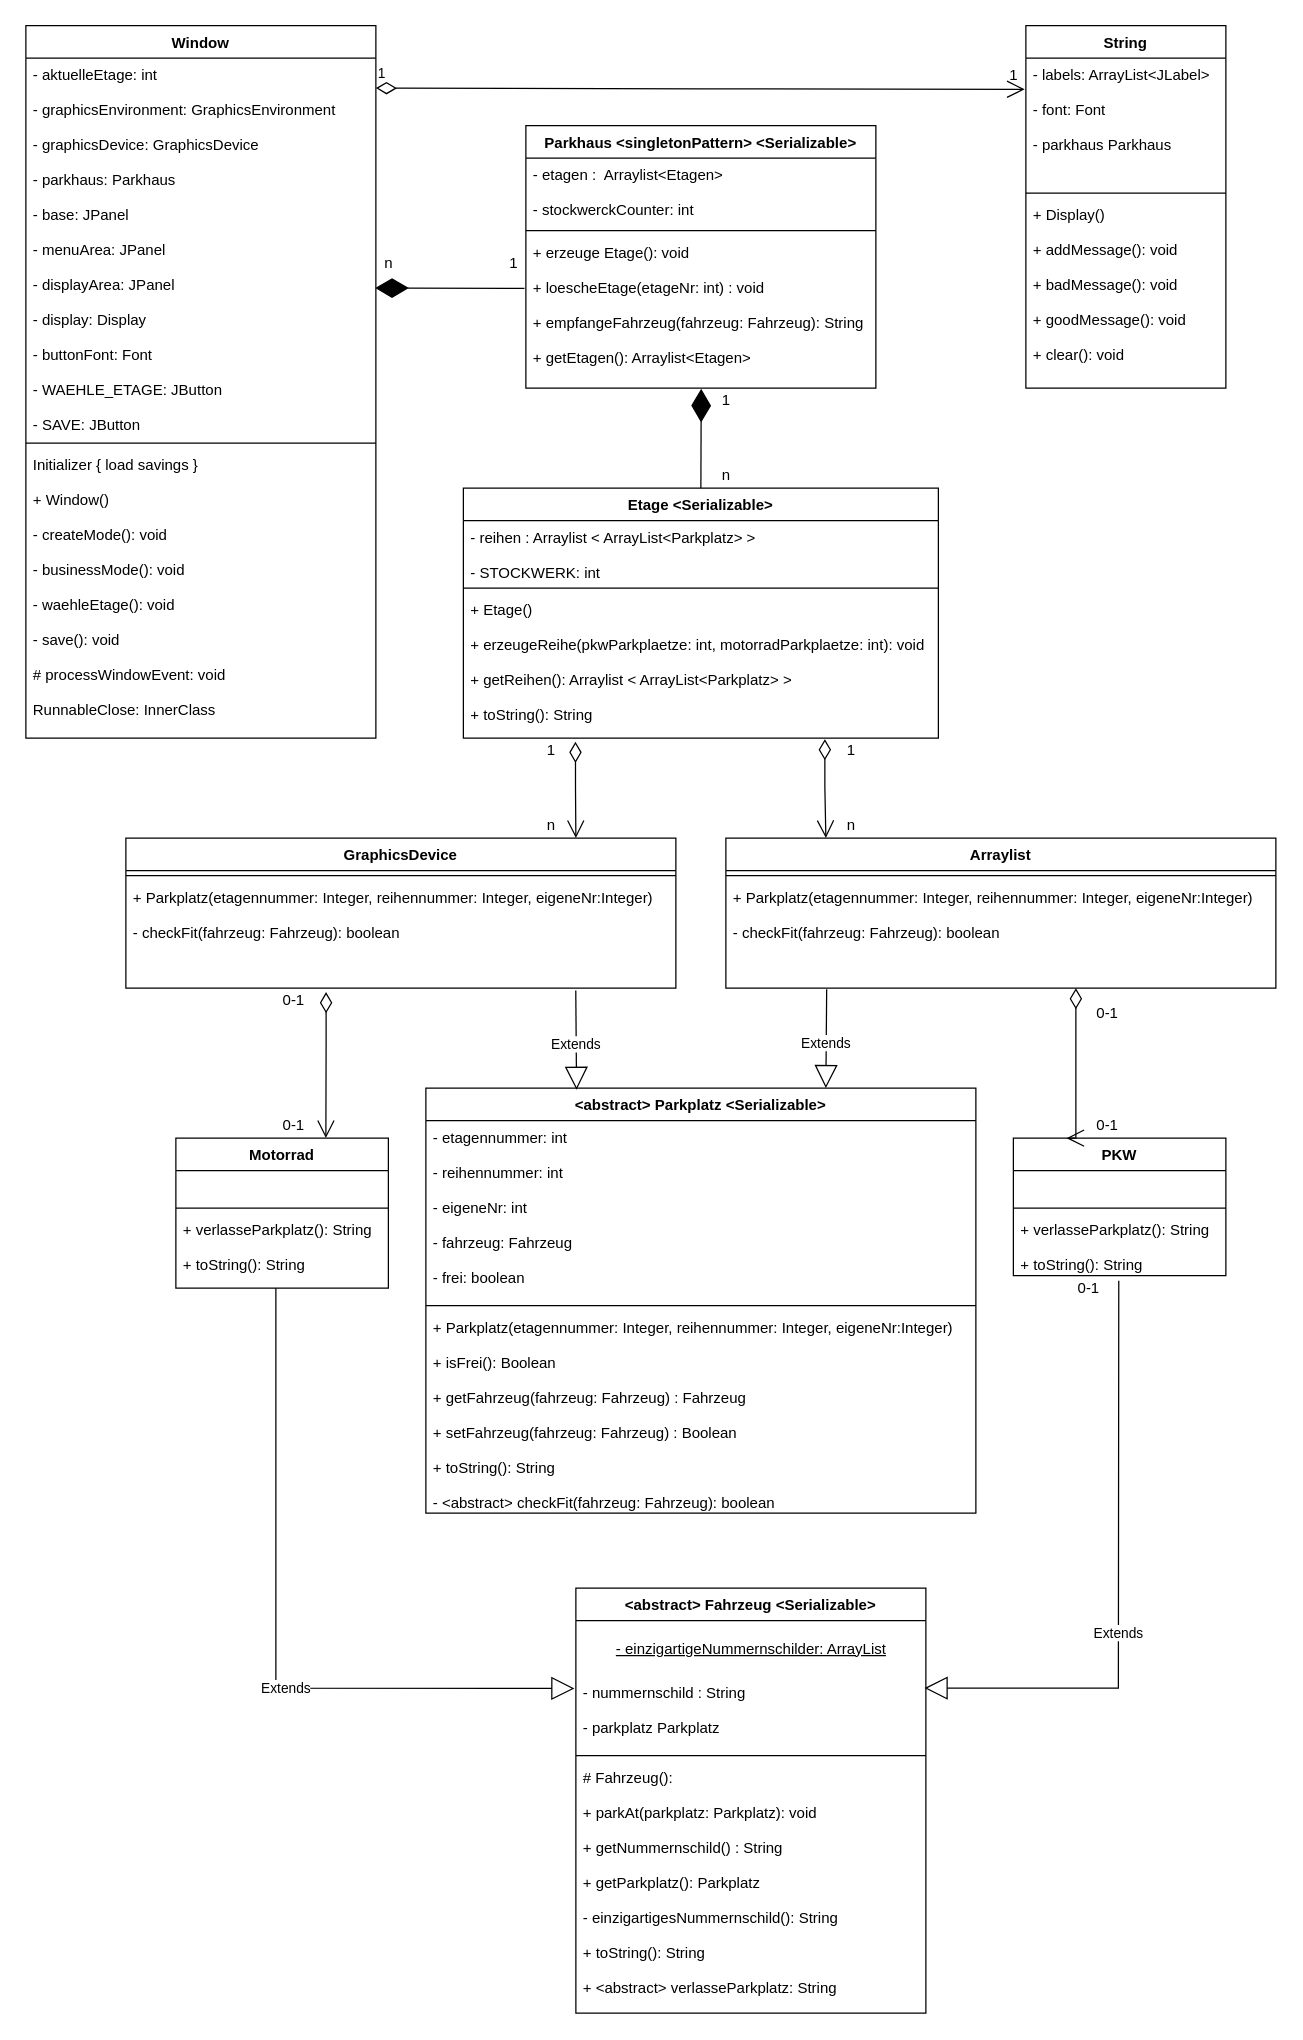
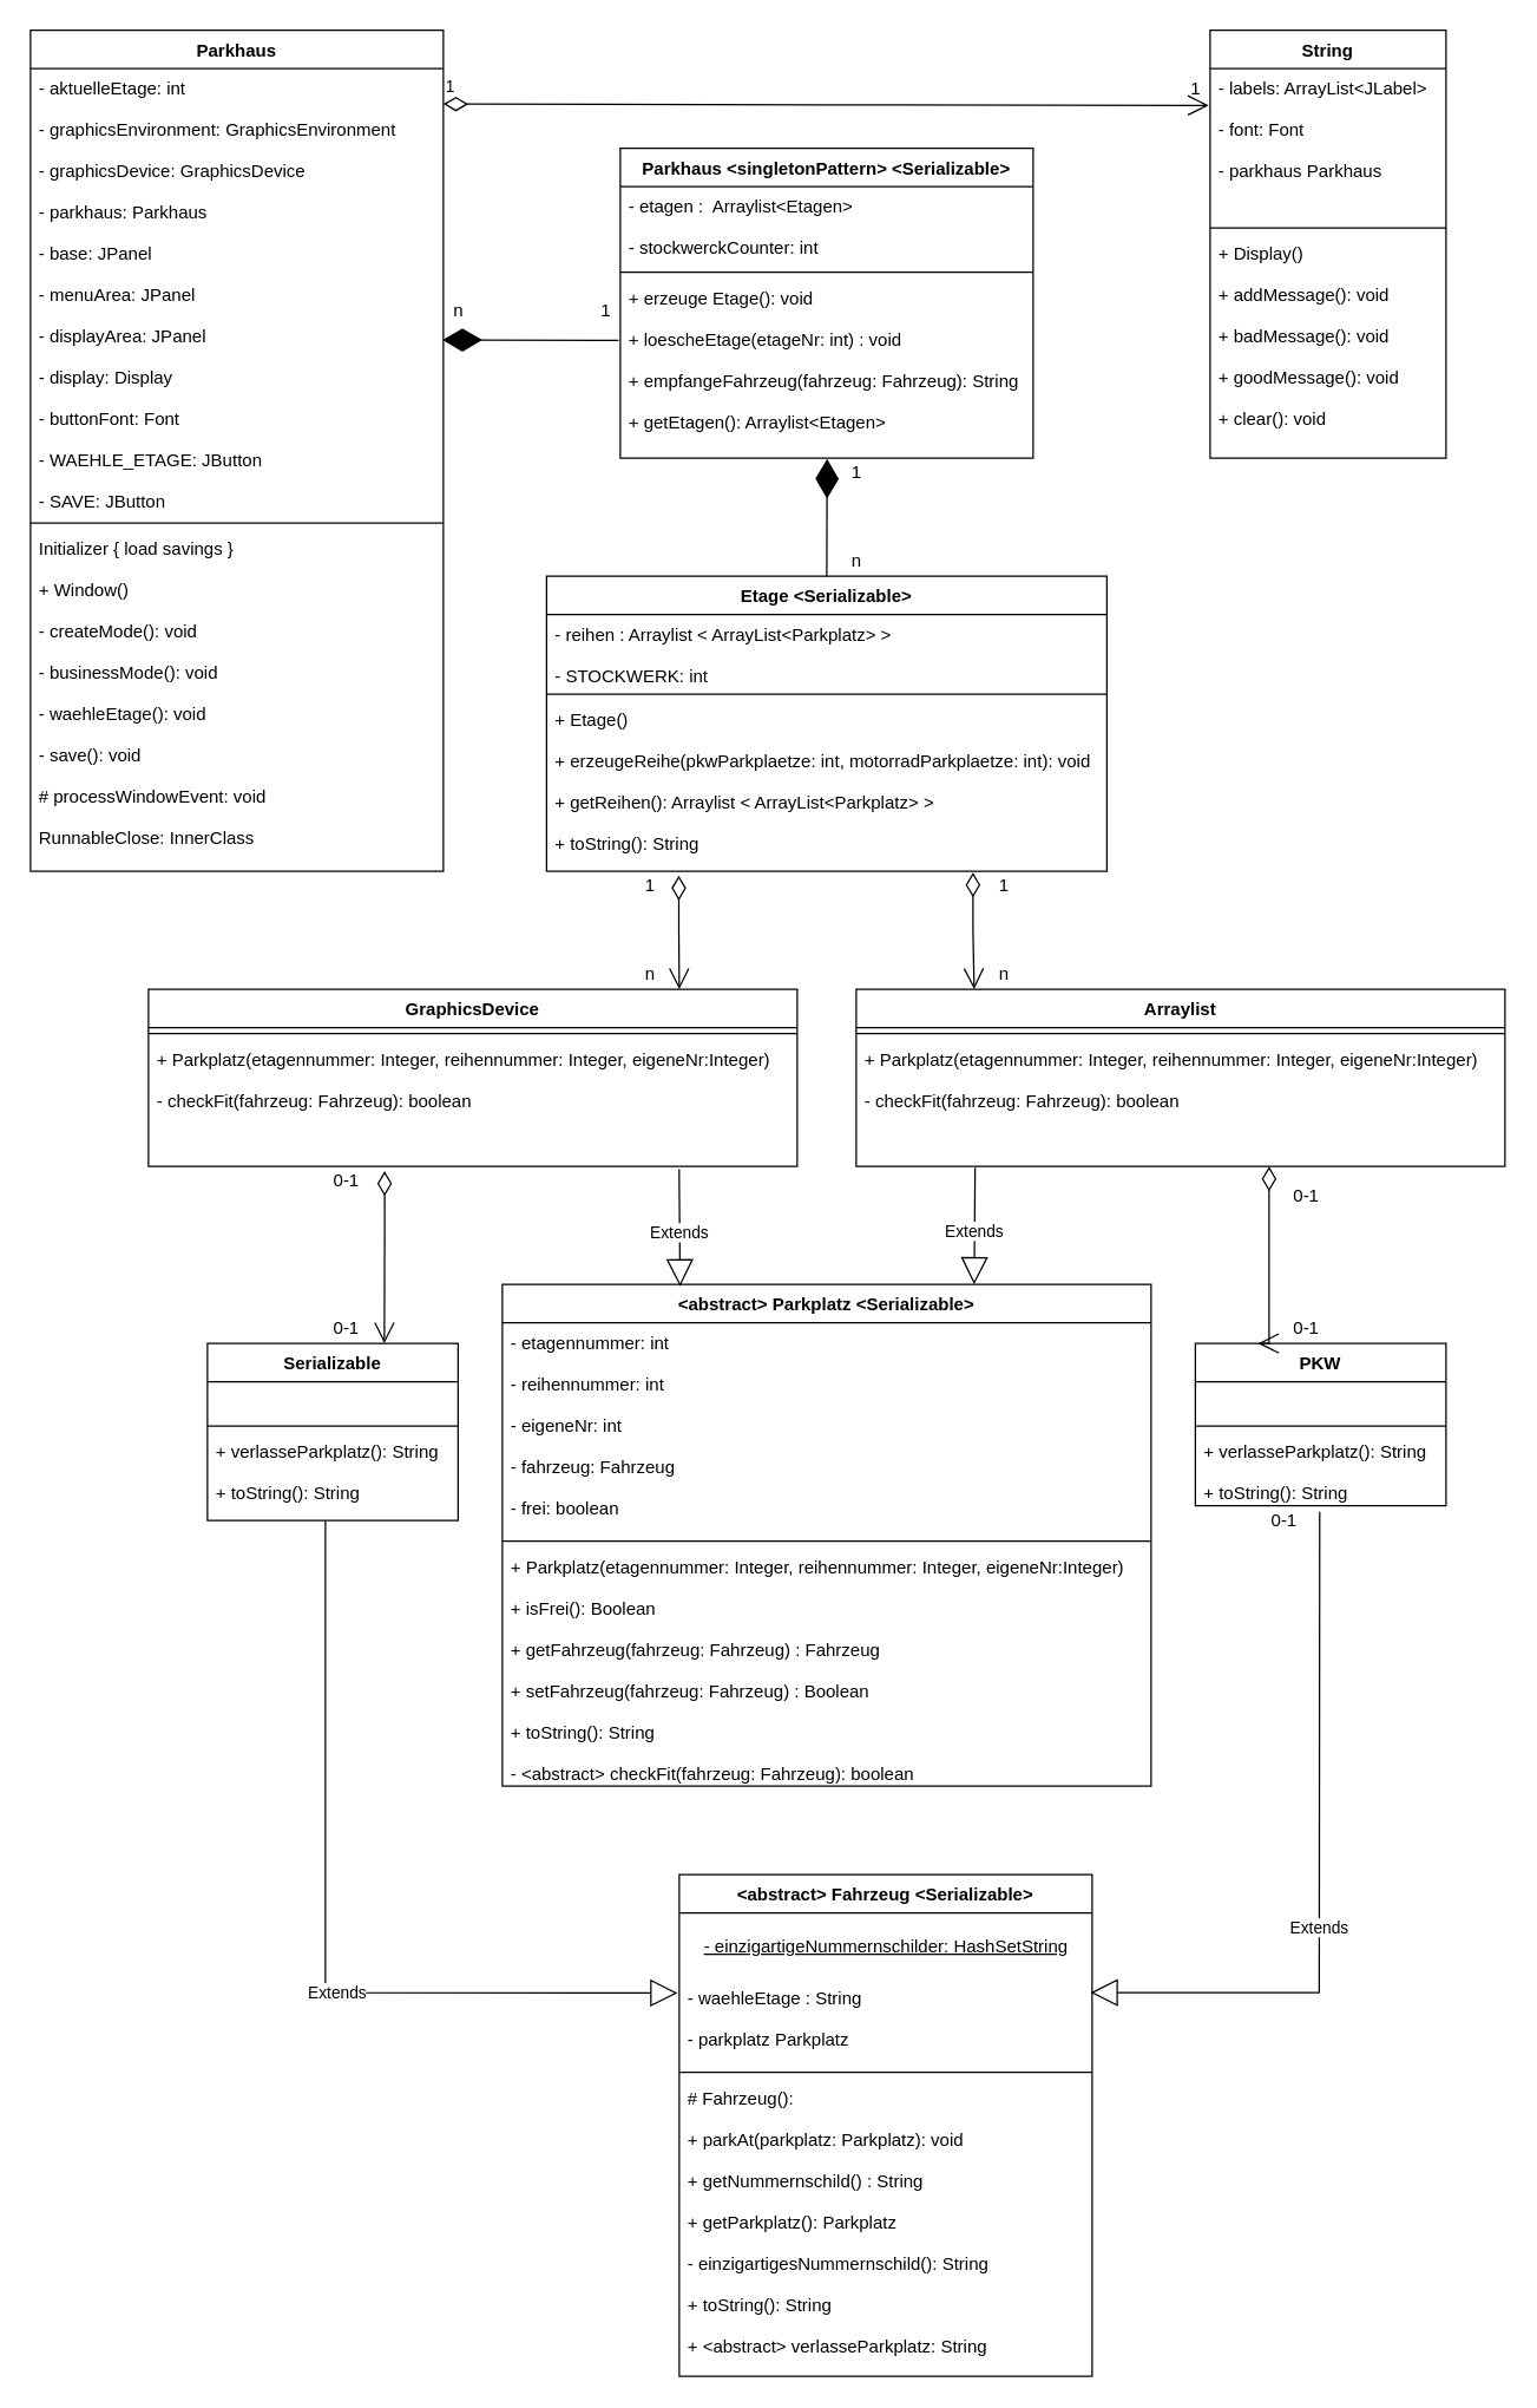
- <mxCell id="48" value="Window" style="swimlane;fontStyle=1;align=center;verticalAlign=top;childLayout=stackLayout;horizontal=1;startSize=26;horizontalStack=0;resizeParent=1;resizeParentMax=0;resizeLast=0;collapsible=1;marginBottom=0;" parent="1" vertex="1"><mxGeometry x="20" y="20" width="280" height="570" as="geometry" /></mxCell>
+ <mxCell id="48" value="Parkhaus" style="swimlane;fontStyle=1;align=center;verticalAlign=top;childLayout=stackLayout;horizontal=1;startSize=26;horizontalStack=0;resizeParent=1;resizeParentMax=0;resizeLast=0;collapsible=1;marginBottom=0;" parent="1" vertex="1"><mxGeometry x="20" y="20" width="280" height="570" as="geometry" /></mxCell>
- <mxCell id="31" value="Motorrad" style="swimlane;fontStyle=1;align=center;verticalAlign=top;childLayout=stackLayout;horizontal=1;startSize=26;horizontalStack=0;resizeParent=1;resizeParentMax=0;resizeLast=0;collapsible=1;marginBottom=0;" parent="1" vertex="1"><mxGeometry x="140" y="910" width="170" height="120" as="geometry" /></mxCell>
+ <mxCell id="31" value="Serializable" style="swimlane;fontStyle=1;align=center;verticalAlign=top;childLayout=stackLayout;horizontal=1;startSize=26;horizontalStack=0;resizeParent=1;resizeParentMax=0;resizeLast=0;collapsible=1;marginBottom=0;" parent="1" vertex="1"><mxGeometry x="140" y="910" width="170" height="120" as="geometry" /></mxCell>
- <mxCell id="19" value="&lt;u&gt;&lt;br&gt;- einzigartigeNummernschilder: ArrayList&lt;/u&gt;" style="text;html=1;align=center;verticalAlign=middle;resizable=0;points=[];autosize=1;strokeColor=none;fillColor=none;" parent="18" vertex="1"><mxGeometry y="26" width="280" height="30" as="geometry" /></mxCell>
+ <mxCell id="19" value="&lt;u&gt;&lt;br&gt;- einzigartigeNummernschilder: HashSetString&lt;/u&gt;" style="text;html=1;align=center;verticalAlign=middle;resizable=0;points=[];autosize=1;strokeColor=none;fillColor=none;" parent="18" vertex="1"><mxGeometry y="26" width="280" height="30" as="geometry" /></mxCell>
- <mxCell id="20" value="&#10;- nummernschild : String&#10;&#10;- parkplatz Parkplatz" style="text;strokeColor=none;fillColor=none;align=left;verticalAlign=top;spacingLeft=4;spacingRight=4;overflow=hidden;rotatable=0;points=[[0,0.5],[1,0.5]];portConstraint=eastwest;" parent="18" vertex="1"><mxGeometry y="56" width="280" height="74" as="geometry" /></mxCell>
+ <mxCell id="20" value="&#10;- waehleEtage : String&#10;&#10;- parkplatz Parkplatz" style="text;strokeColor=none;fillColor=none;align=left;verticalAlign=top;spacingLeft=4;spacingRight=4;overflow=hidden;rotatable=0;points=[[0,0.5],[1,0.5]];portConstraint=eastwest;" parent="18" vertex="1"><mxGeometry y="56" width="280" height="74" as="geometry" /></mxCell>
